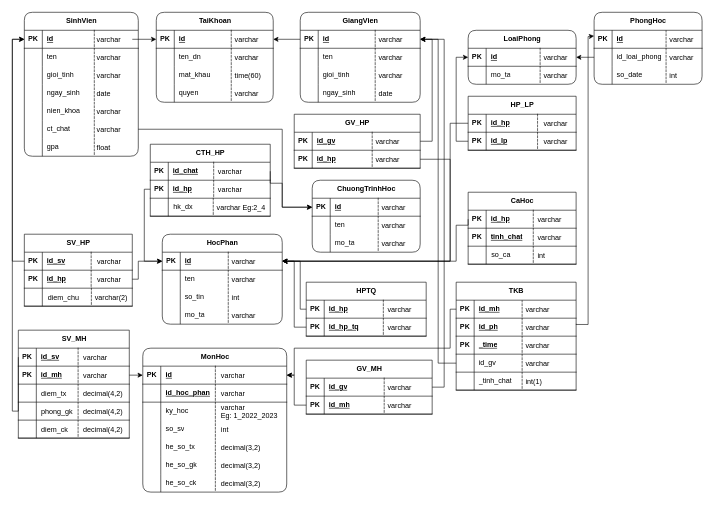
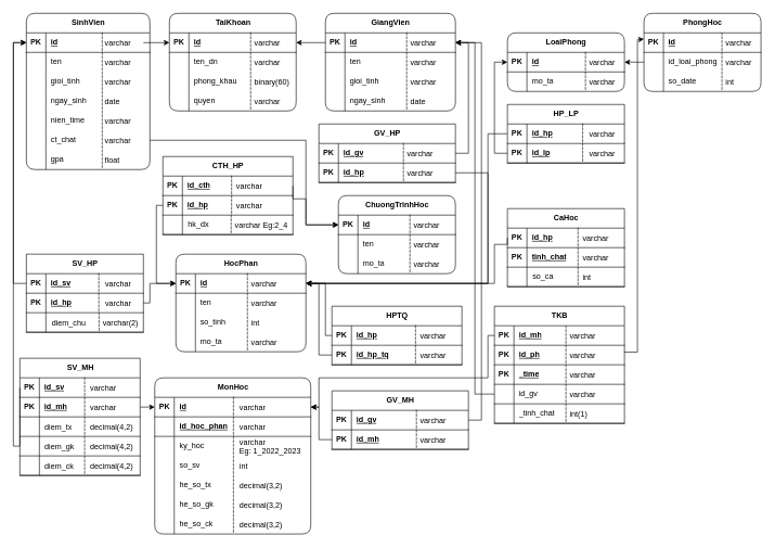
- <mxCell id="12" value="mat_khau" style="shape=partialRectangle;connectable=0;fillColor=none;top=0;left=0;bottom=0;right=0;align=left;spacingLeft=6;overflow=hidden;whiteSpace=wrap;html=1;" parent="10" vertex="1"><mxGeometry x="30" width="165" height="30" as="geometry"><mxRectangle width="165" height="30" as="alternateBounds" /></mxGeometry></mxCell>
+ <mxCell id="12" value="phong_khau" style="shape=partialRectangle;connectable=0;fillColor=none;top=0;left=0;bottom=0;right=0;align=left;spacingLeft=6;overflow=hidden;whiteSpace=wrap;html=1;" parent="10" vertex="1"><mxGeometry x="30" width="165" height="30" as="geometry"><mxRectangle width="165" height="30" as="alternateBounds" /></mxGeometry></mxCell>
- <mxCell id="20" value="time(60)" style="shape=partialRectangle;fillColor=none;align=left;verticalAlign=middle;strokeColor=none;spacingLeft=34;rotatable=0;points=[[0,0.5],[1,0.5]];portConstraint=eastwest;dropTarget=0;" parent="2" vertex="1"><mxGeometry x="95" y="90" width="90" height="30" as="geometry" /></mxCell>
+ <mxCell id="20" value="binary(60)" style="shape=partialRectangle;fillColor=none;align=left;verticalAlign=middle;strokeColor=none;spacingLeft=34;rotatable=0;points=[[0,0.5],[1,0.5]];portConstraint=eastwest;dropTarget=0;" parent="2" vertex="1"><mxGeometry x="95" y="90" width="90" height="30" as="geometry" /></mxCell>
- <mxCell id="96" value="nien_khoa" style="shape=partialRectangle;connectable=0;fillColor=none;top=0;left=0;bottom=0;right=0;align=left;spacingLeft=6;overflow=hidden;whiteSpace=wrap;html=1;" parent="94" vertex="1"><mxGeometry x="30" width="160" height="30" as="geometry"><mxRectangle width="160" height="30" as="alternateBounds" /></mxGeometry></mxCell>
+ <mxCell id="96" value="nien_time" style="shape=partialRectangle;connectable=0;fillColor=none;top=0;left=0;bottom=0;right=0;align=left;spacingLeft=6;overflow=hidden;whiteSpace=wrap;html=1;" parent="94" vertex="1"><mxGeometry x="30" width="160" height="30" as="geometry"><mxRectangle width="160" height="30" as="alternateBounds" /></mxGeometry></mxCell>
- <mxCell id="236" value="id_chat" style="shape=partialRectangle;connectable=0;fillColor=none;top=0;left=0;bottom=0;right=0;align=left;spacingLeft=6;fontStyle=5;overflow=hidden;whiteSpace=wrap;html=1;" parent="234" vertex="1"><mxGeometry x="30" width="170" height="30" as="geometry"><mxRectangle width="170" height="30" as="alternateBounds" /></mxGeometry></mxCell>
+ <mxCell id="236" value="id_cth" style="shape=partialRectangle;connectable=0;fillColor=none;top=0;left=0;bottom=0;right=0;align=left;spacingLeft=6;fontStyle=5;overflow=hidden;whiteSpace=wrap;html=1;" parent="234" vertex="1"><mxGeometry x="30" width="170" height="30" as="geometry"><mxRectangle width="170" height="30" as="alternateBounds" /></mxGeometry></mxCell>
- <mxCell id="66" value="so_tin" style="shape=partialRectangle;connectable=0;fillColor=none;top=0;left=0;bottom=0;right=0;align=left;spacingLeft=6;overflow=hidden;whiteSpace=wrap;html=1;" parent="64" vertex="1"><mxGeometry x="30" width="170" height="30" as="geometry"><mxRectangle width="170" height="30" as="alternateBounds" /></mxGeometry></mxCell>
+ <mxCell id="66" value="so_tinh" style="shape=partialRectangle;connectable=0;fillColor=none;top=0;left=0;bottom=0;right=0;align=left;spacingLeft=6;overflow=hidden;whiteSpace=wrap;html=1;" parent="64" vertex="1"><mxGeometry x="30" width="170" height="30" as="geometry"><mxRectangle width="170" height="30" as="alternateBounds" /></mxGeometry></mxCell>
- <mxCell id="318" value="phong_gk" style="shape=partialRectangle;top=0;left=0;bottom=0;fillColor=none;stokeWidth=1;dashed=1;align=left;verticalAlign=middle;spacingLeft=4;spacingRight=4;overflow=hidden;rotatable=0;points=[];portConstraint=eastwest;part=1;" parent="317" vertex="1" connectable="0"><mxGeometry x="-40" width="67.14" height="30" as="geometry" /></mxCell>
+ <mxCell id="318" value="diem_gk" style="shape=partialRectangle;top=0;left=0;bottom=0;fillColor=none;stokeWidth=1;dashed=1;align=left;verticalAlign=middle;spacingLeft=4;spacingRight=4;overflow=hidden;rotatable=0;points=[];portConstraint=eastwest;part=1;" parent="317" vertex="1" connectable="0"><mxGeometry x="-40" width="67.14" height="30" as="geometry" /></mxCell>
